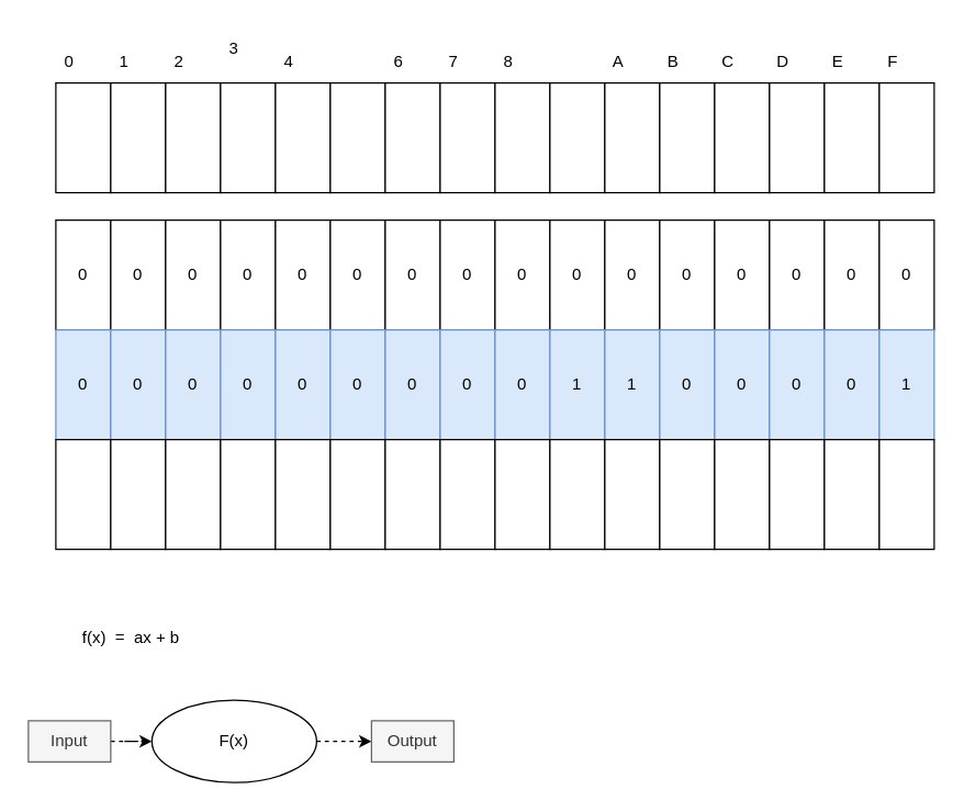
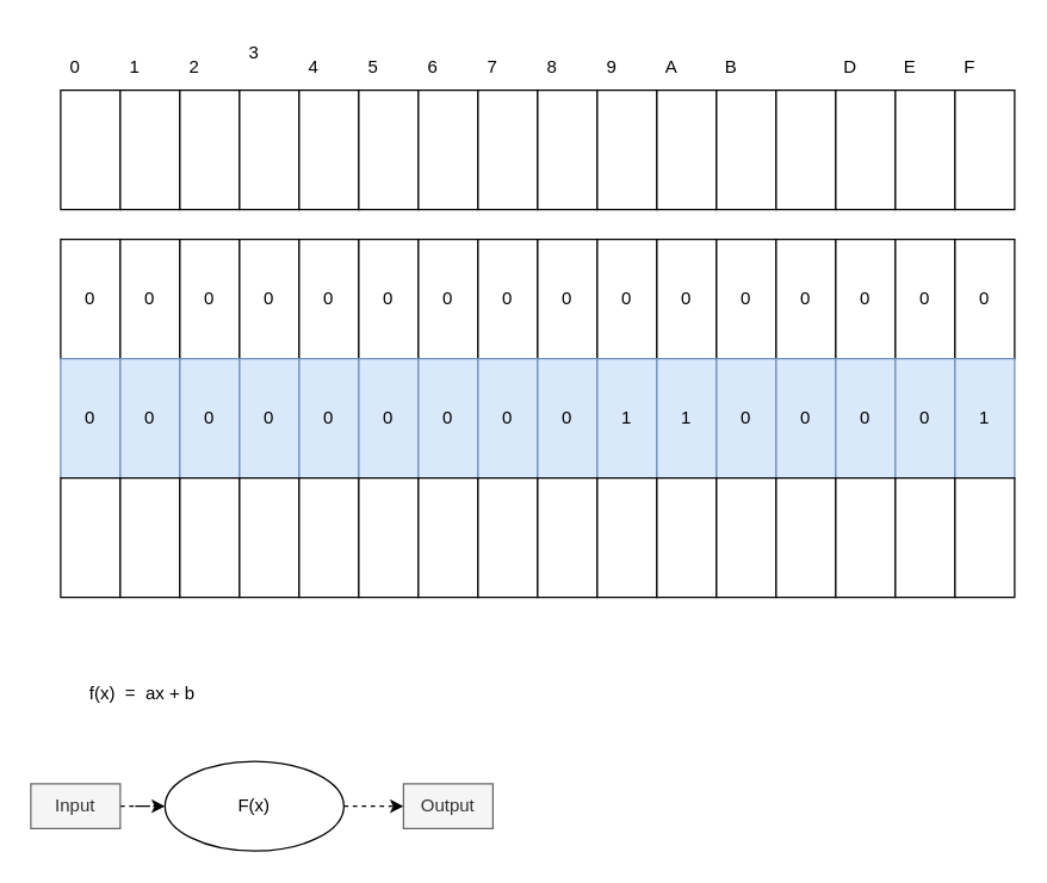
+ <mxCell id="70" value="5" style="text;html=1;strokeColor=none;fillColor=none;align=center;verticalAlign=middle;whiteSpace=wrap;rounded=0;" vertex="1" parent="1"><mxGeometry x="240" y="30" width="20" height="30" as="geometry" /></mxCell>
+ <mxCell id="74" value="9" style="text;html=1;strokeColor=none;fillColor=none;align=center;verticalAlign=middle;whiteSpace=wrap;rounded=0;" vertex="1" parent="1"><mxGeometry x="400" y="30" width="20" height="30" as="geometry" /></mxCell>
- <mxCell id="77" value="C" style="text;html=1;strokeColor=none;fillColor=none;align=center;verticalAlign=middle;whiteSpace=wrap;rounded=0;" vertex="1" parent="1"><mxGeometry x="520" y="30" width="20" height="30" as="geometry" /></mxCell>
